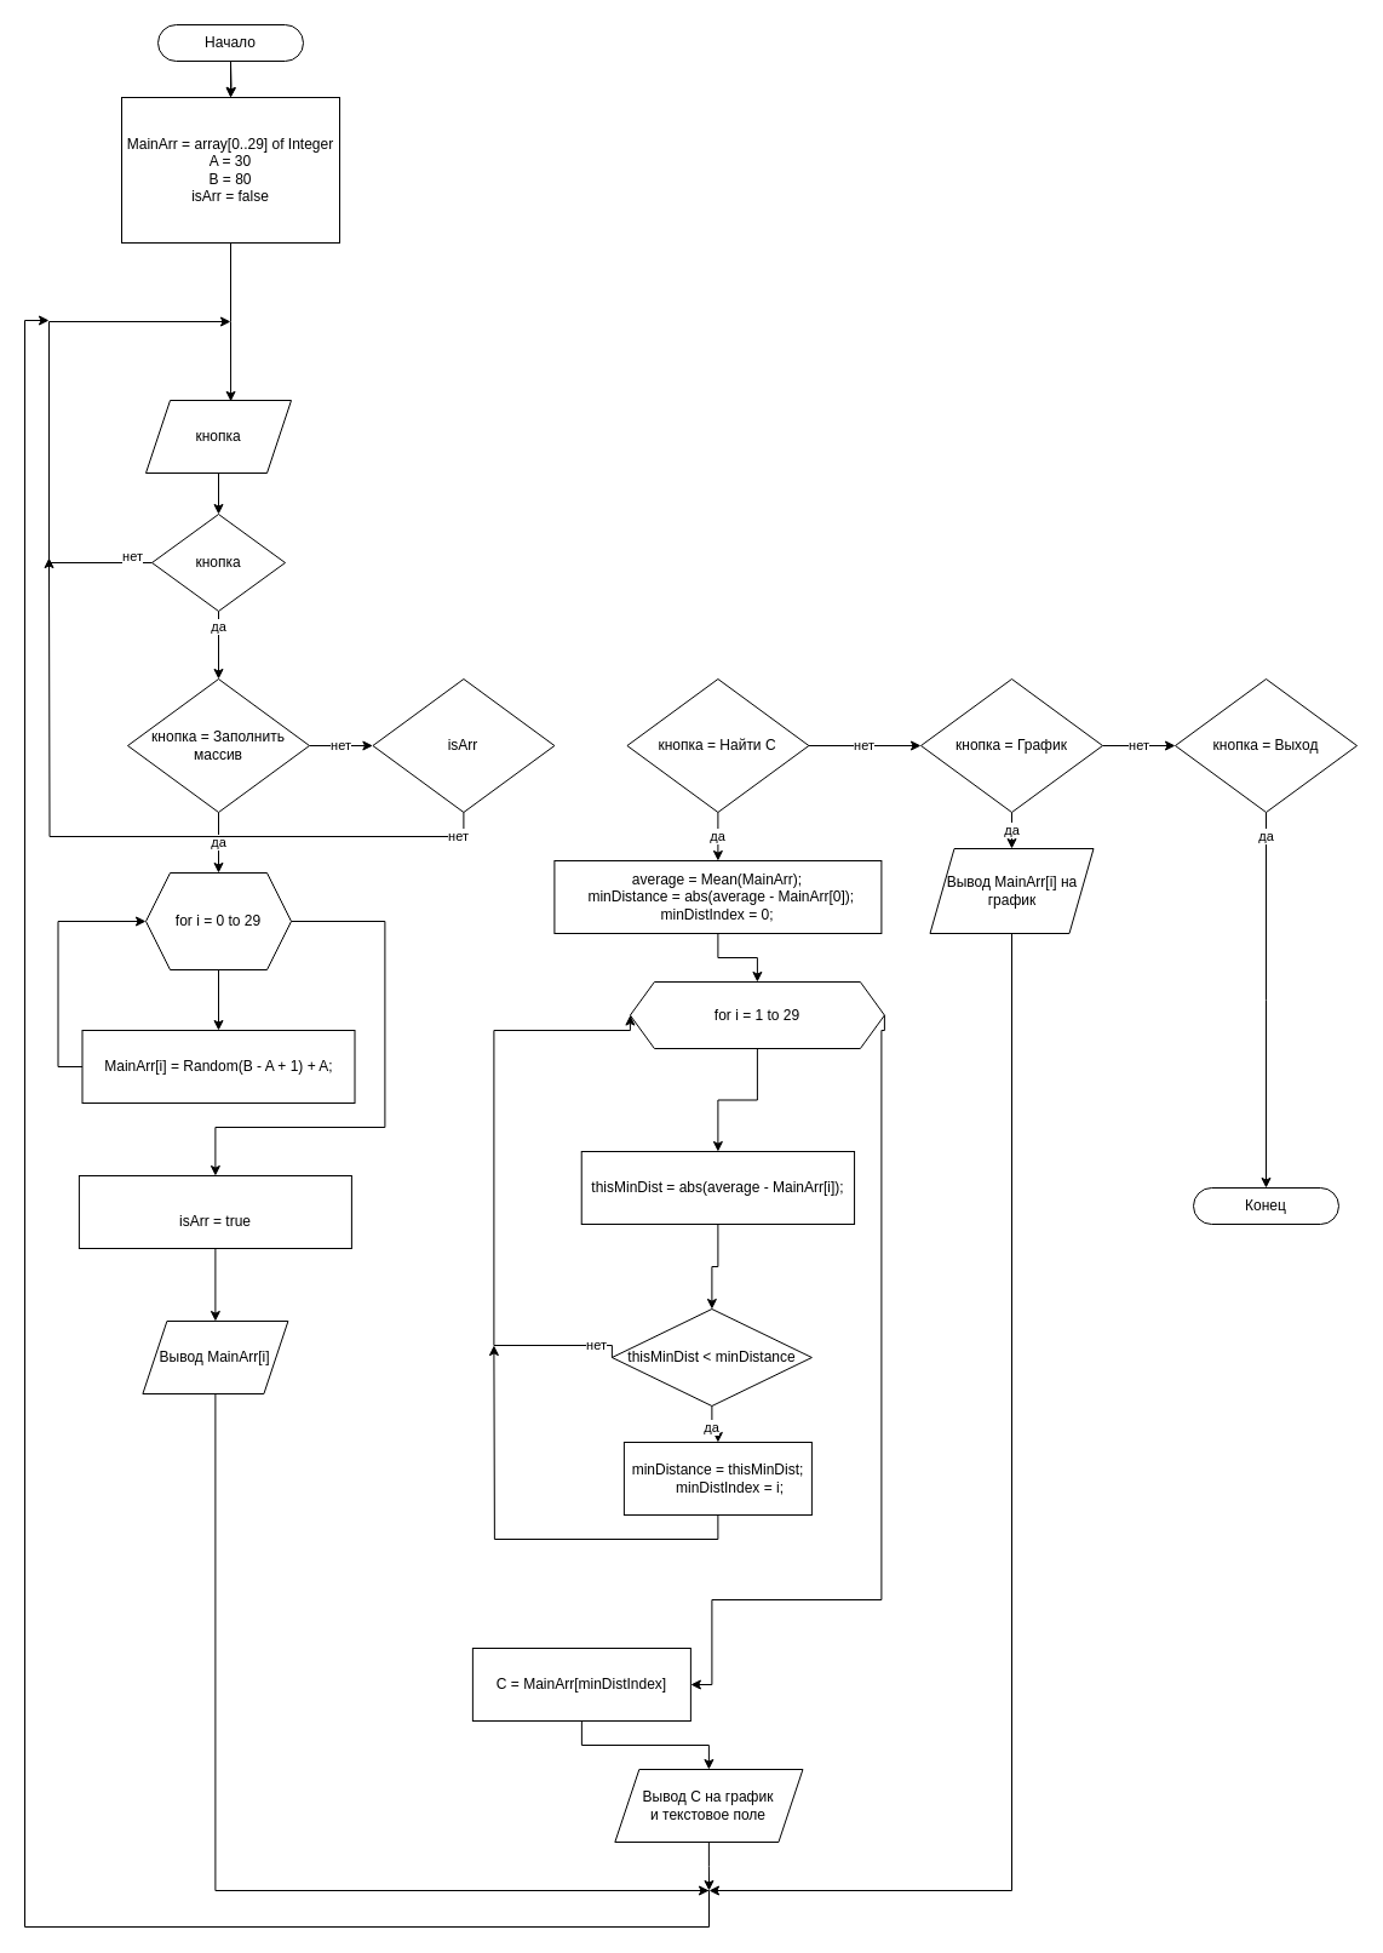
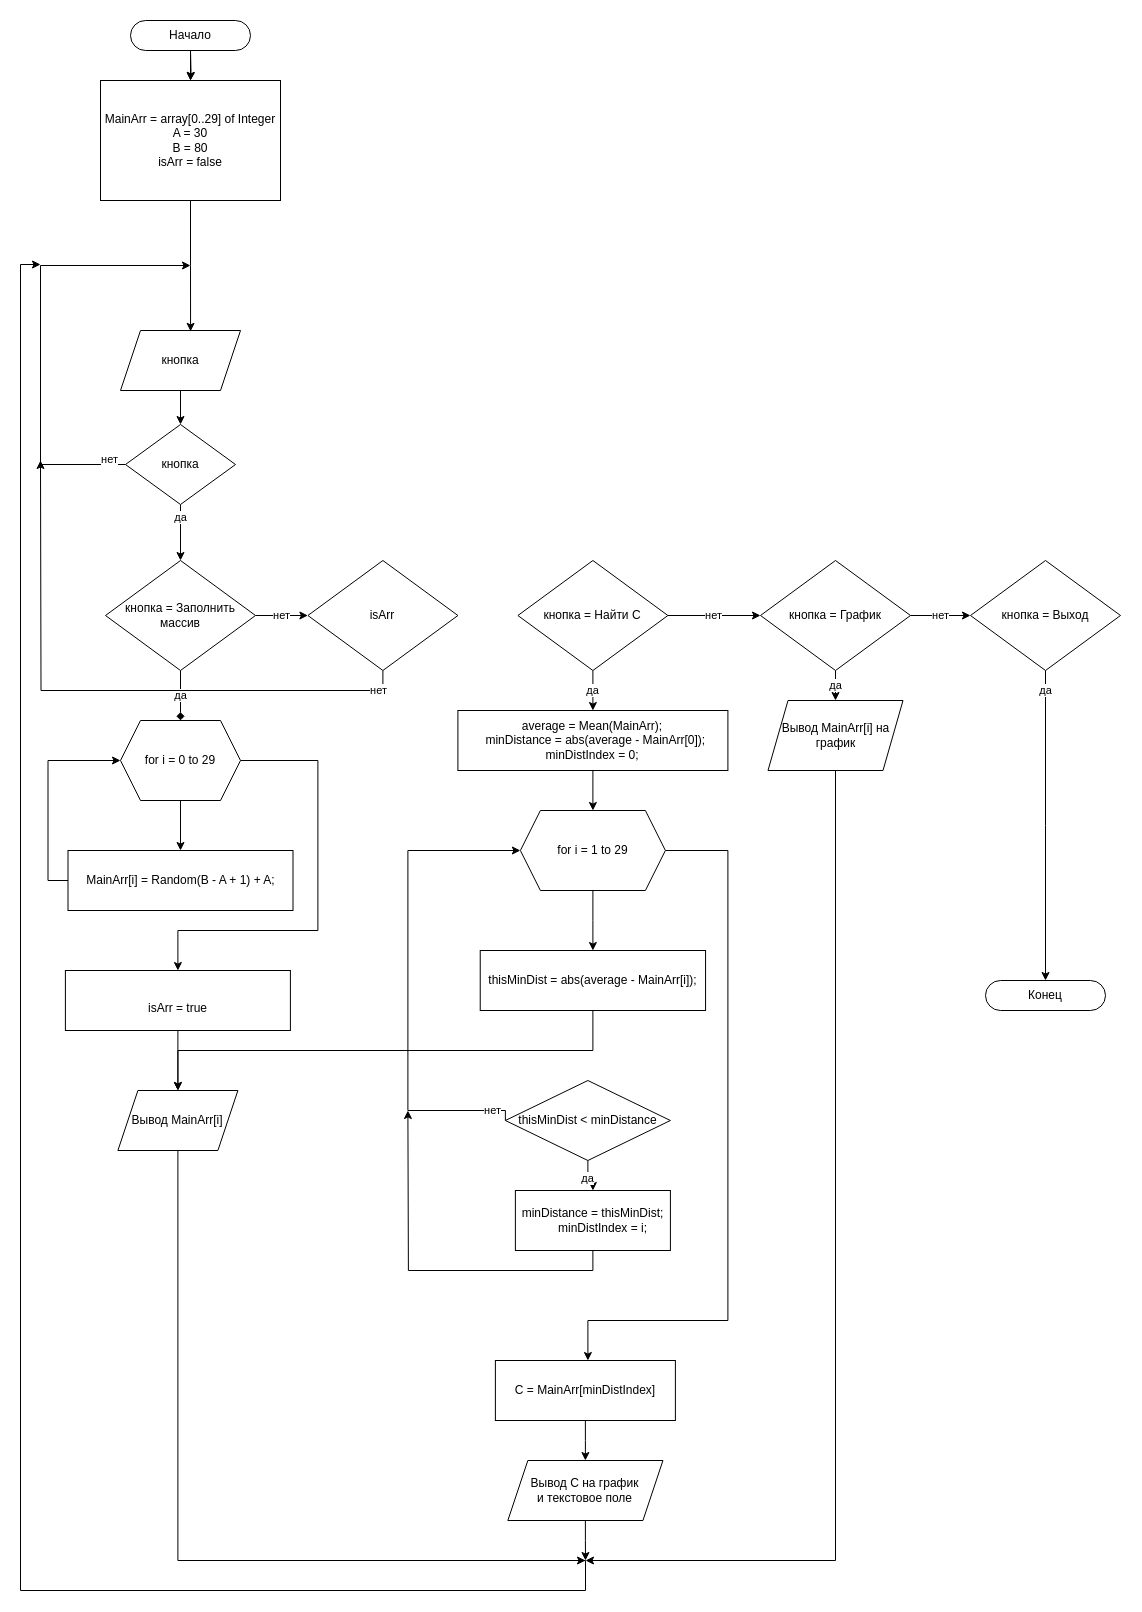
- <mxCell id="10" value="да" style="edgeStyle=orthogonalEdgeStyle;rounded=0;orthogonalLoop=1;jettySize=auto;html=1;exitX=0.5;exitY=1;exitDx=0;exitDy=0;entryX=0.5;entryY=0;entryDx=0;entryDy=0;" parent="1" source="12" target="15" edge="1"><mxGeometry relative="1" as="geometry" /></mxCell>
+ <mxCell id="10" value="да" style="edgeStyle=orthogonalEdgeStyle;rounded=0;orthogonalLoop=1;jettySize=auto;html=1;exitX=0.5;exitY=1;exitDx=0;exitDy=0;entryX=0.5;entryY=0;entryDx=0;entryDy=0;endArrow=diamond;" parent="1" source="12" target="15" edge="1"><mxGeometry relative="1" as="geometry" /></mxCell>
- <mxCell id="31" value="for i = 1 to 29" style="shape=hexagon;perimeter=hexagonPerimeter2;whiteSpace=wrap;html=1;fixedSize=1;" parent="1" vertex="1"><mxGeometry x="519.9" y="810" width="210" height="55" as="geometry" /></mxCell>
+ <mxCell id="31" value="for i = 1 to 29" style="shape=hexagon;perimeter=hexagonPerimeter2;whiteSpace=wrap;html=1;fixedSize=1;" parent="1" vertex="1"><mxGeometry x="519.9" y="810" width="145" height="80" as="geometry" /></mxCell>
- <mxCell id="32" style="edgeStyle=orthogonalEdgeStyle;rounded=0;orthogonalLoop=1;jettySize=auto;html=1;exitX=0.5;exitY=1;exitDx=0;exitDy=0;" parent="1" source="33" target="36" edge="1"><mxGeometry relative="1" as="geometry"><mxPoint x="592.067" y="1070" as="targetPoint" /></mxGeometry></mxCell>
+ <mxCell id="32" style="edgeStyle=orthogonalEdgeStyle;rounded=0;orthogonalLoop=1;jettySize=auto;html=1;exitX=0.5;exitY=1;exitDx=0;exitDy=0;" parent="1" source="33" target="19" edge="1"><mxGeometry relative="1" as="geometry"><mxPoint x="592.067" y="1070" as="targetPoint" /></mxGeometry></mxCell>
- <mxCell id="40" value="C = MainArr[minDistIndex]" style="rounded=0;whiteSpace=wrap;html=1;" parent="1" vertex="1"><mxGeometry x="389.89" y="1360" width="180" height="60" as="geometry" /></mxCell>
+ <mxCell id="40" value="C = MainArr[minDistIndex]" style="rounded=0;whiteSpace=wrap;html=1;" parent="1" vertex="1"><mxGeometry x="494.89" y="1360" width="180" height="60" as="geometry" /></mxCell>
